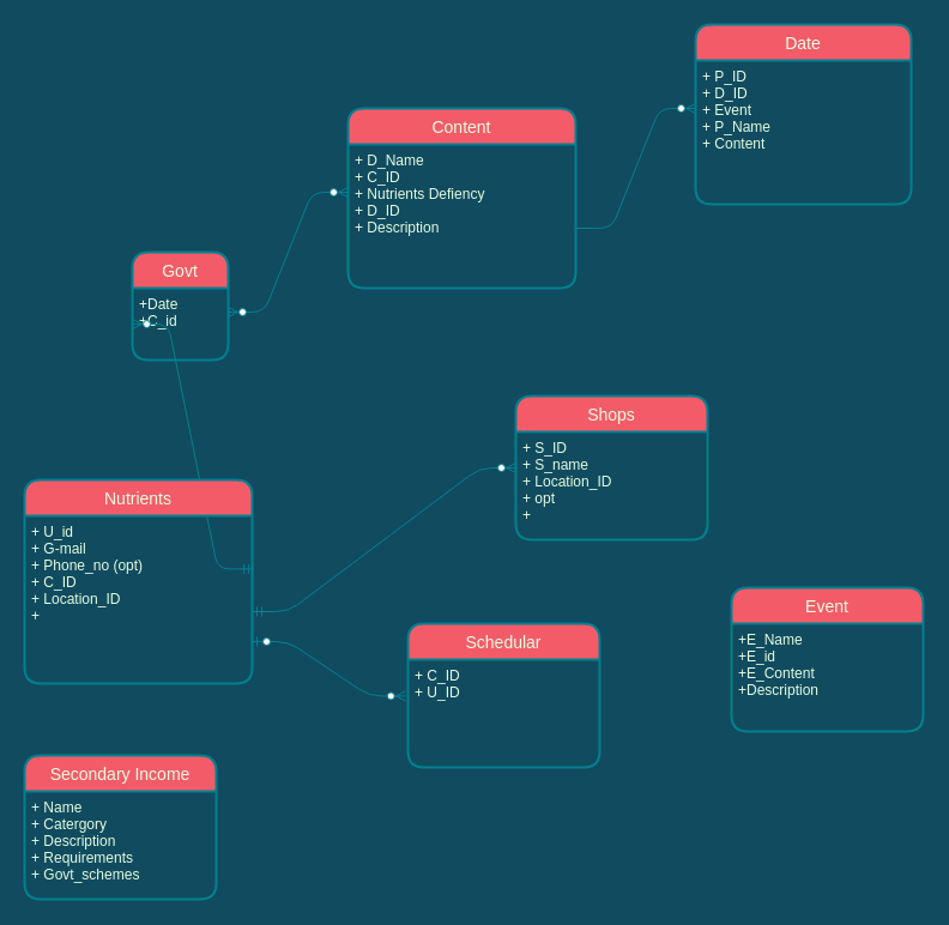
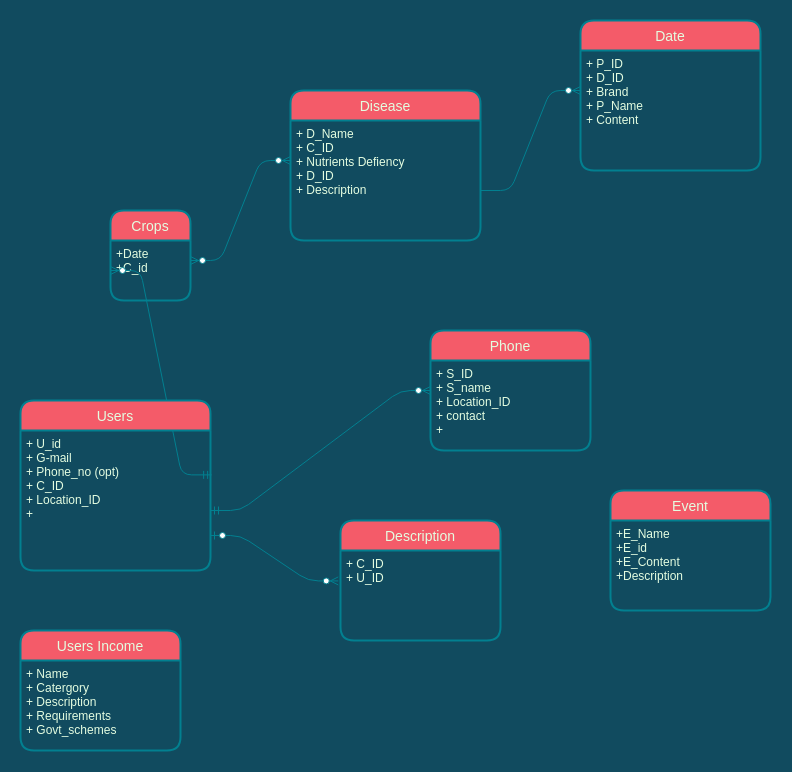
- <mxCell id="6" value="+ P_ID&#10;+ D_ID&#10;+ Event&#10;+ P_Name&#10;+ Content&#10;" style="align=left;strokeColor=none;fillColor=none;spacingLeft=4;fontSize=12;verticalAlign=top;resizable=0;rotatable=0;part=1;fontStyle=0;fontColor=#E4FDE1;" vertex="1" parent="5"><mxGeometry y="30" width="180" height="120" as="geometry" /></mxCell>
+ <mxCell id="6" value="+ P_ID&#10;+ D_ID&#10;+ Brand&#10;+ P_Name&#10;+ Content&#10;" style="align=left;strokeColor=none;fillColor=none;spacingLeft=4;fontSize=12;verticalAlign=top;resizable=0;rotatable=0;part=1;fontStyle=0;fontColor=#E4FDE1;" vertex="1" parent="5"><mxGeometry y="30" width="180" height="120" as="geometry" /></mxCell>
- <mxCell id="2" value="Content" style="swimlane;childLayout=stackLayout;horizontal=1;startSize=30;horizontalStack=0;rounded=1;fontSize=14;fontStyle=0;strokeWidth=2;resizeParent=0;resizeLast=1;shadow=0;dashed=0;align=center;fillColor=#F45B69;strokeColor=#028090;fontColor=#E4FDE1;" vertex="1" parent="1"><mxGeometry x="290" y="90" width="190" height="150" as="geometry" /></mxCell>
+ <mxCell id="2" value="Disease" style="swimlane;childLayout=stackLayout;horizontal=1;startSize=30;horizontalStack=0;rounded=1;fontSize=14;fontStyle=0;strokeWidth=2;resizeParent=0;resizeLast=1;shadow=0;dashed=0;align=center;fillColor=#F45B69;strokeColor=#028090;fontColor=#E4FDE1;" vertex="1" parent="1"><mxGeometry x="290" y="90" width="190" height="150" as="geometry" /></mxCell>
- <mxCell id="8" value="Govt" style="swimlane;childLayout=stackLayout;horizontal=1;startSize=30;horizontalStack=0;rounded=1;fontSize=14;fontStyle=0;strokeWidth=2;resizeParent=0;resizeLast=1;shadow=0;dashed=0;align=center;fillColor=#F45B69;strokeColor=#028090;fontColor=#E4FDE1;" vertex="1" parent="1"><mxGeometry x="110" y="210" width="80" height="90" as="geometry" /></mxCell>
+ <mxCell id="8" value="Crops" style="swimlane;childLayout=stackLayout;horizontal=1;startSize=30;horizontalStack=0;rounded=1;fontSize=14;fontStyle=0;strokeWidth=2;resizeParent=0;resizeLast=1;shadow=0;dashed=0;align=center;fillColor=#F45B69;strokeColor=#028090;fontColor=#E4FDE1;" vertex="1" parent="1"><mxGeometry x="110" y="210" width="80" height="90" as="geometry" /></mxCell>
- <mxCell id="14" value="Shops" style="swimlane;childLayout=stackLayout;horizontal=1;startSize=30;horizontalStack=0;rounded=1;fontSize=14;fontStyle=0;strokeWidth=2;resizeParent=0;resizeLast=1;shadow=0;dashed=0;align=center;fillColor=#F45B69;strokeColor=#028090;fontColor=#E4FDE1;" vertex="1" parent="1"><mxGeometry x="430" y="330" width="160" height="120" as="geometry" /></mxCell>
+ <mxCell id="14" value="Phone" style="swimlane;childLayout=stackLayout;horizontal=1;startSize=30;horizontalStack=0;rounded=1;fontSize=14;fontStyle=0;strokeWidth=2;resizeParent=0;resizeLast=1;shadow=0;dashed=0;align=center;fillColor=#F45B69;strokeColor=#028090;fontColor=#E4FDE1;" vertex="1" parent="1"><mxGeometry x="430" y="330" width="160" height="120" as="geometry" /></mxCell>
- <mxCell id="15" value="+ S_ID&#10;+ S_name&#10;+ Location_ID&#10;+ opt &#10;+" style="align=left;strokeColor=none;fillColor=none;spacingLeft=4;fontSize=12;verticalAlign=top;resizable=0;rotatable=0;part=1;fontColor=#E4FDE1;" vertex="1" parent="14"><mxGeometry y="30" width="160" height="90" as="geometry" /></mxCell>
+ <mxCell id="15" value="+ S_ID&#10;+ S_name&#10;+ Location_ID&#10;+ contact &#10;+" style="align=left;strokeColor=none;fillColor=none;spacingLeft=4;fontSize=12;verticalAlign=top;resizable=0;rotatable=0;part=1;fontColor=#E4FDE1;" vertex="1" parent="14"><mxGeometry y="30" width="160" height="90" as="geometry" /></mxCell>
- <mxCell id="11" value="Nutrients" style="swimlane;childLayout=stackLayout;horizontal=1;startSize=30;horizontalStack=0;rounded=1;fontSize=14;fontStyle=0;strokeWidth=2;resizeParent=0;resizeLast=1;shadow=0;dashed=0;align=center;fillColor=#F45B69;strokeColor=#028090;fontColor=#E4FDE1;" vertex="1" parent="1"><mxGeometry x="20" y="400" width="190" height="170" as="geometry" /></mxCell>
+ <mxCell id="11" value="Users" style="swimlane;childLayout=stackLayout;horizontal=1;startSize=30;horizontalStack=0;rounded=1;fontSize=14;fontStyle=0;strokeWidth=2;resizeParent=0;resizeLast=1;shadow=0;dashed=0;align=center;fillColor=#F45B69;strokeColor=#028090;fontColor=#E4FDE1;" vertex="1" parent="1"><mxGeometry x="20" y="400" width="190" height="170" as="geometry" /></mxCell>
- <mxCell id="19" value="Schedular" style="swimlane;childLayout=stackLayout;horizontal=1;startSize=30;horizontalStack=0;rounded=1;fontSize=14;fontStyle=0;strokeWidth=2;resizeParent=0;resizeLast=1;shadow=0;dashed=0;align=center;sketch=0;fillColor=#F45B69;strokeColor=#028090;fontColor=#E4FDE1;" vertex="1" parent="1"><mxGeometry x="340" y="520" width="160" height="120" as="geometry" /></mxCell>
+ <mxCell id="19" value="Description" style="swimlane;childLayout=stackLayout;horizontal=1;startSize=30;horizontalStack=0;rounded=1;fontSize=14;fontStyle=0;strokeWidth=2;resizeParent=0;resizeLast=1;shadow=0;dashed=0;align=center;sketch=0;fillColor=#F45B69;strokeColor=#028090;fontColor=#E4FDE1;" vertex="1" parent="1"><mxGeometry x="340" y="520" width="160" height="120" as="geometry" /></mxCell>
- <mxCell id="21" value="Secondary Income" style="swimlane;childLayout=stackLayout;horizontal=1;startSize=30;horizontalStack=0;rounded=1;fontSize=14;fontStyle=0;strokeWidth=2;resizeParent=0;resizeLast=1;shadow=0;dashed=0;align=center;sketch=0;fillColor=#F45B69;strokeColor=#028090;fontColor=#E4FDE1;" vertex="1" parent="1"><mxGeometry x="20" y="630" width="160" height="120" as="geometry" /></mxCell>
+ <mxCell id="21" value="Users Income" style="swimlane;childLayout=stackLayout;horizontal=1;startSize=30;horizontalStack=0;rounded=1;fontSize=14;fontStyle=0;strokeWidth=2;resizeParent=0;resizeLast=1;shadow=0;dashed=0;align=center;sketch=0;fillColor=#F45B69;strokeColor=#028090;fontColor=#E4FDE1;" vertex="1" parent="1"><mxGeometry x="20" y="630" width="160" height="120" as="geometry" /></mxCell>
